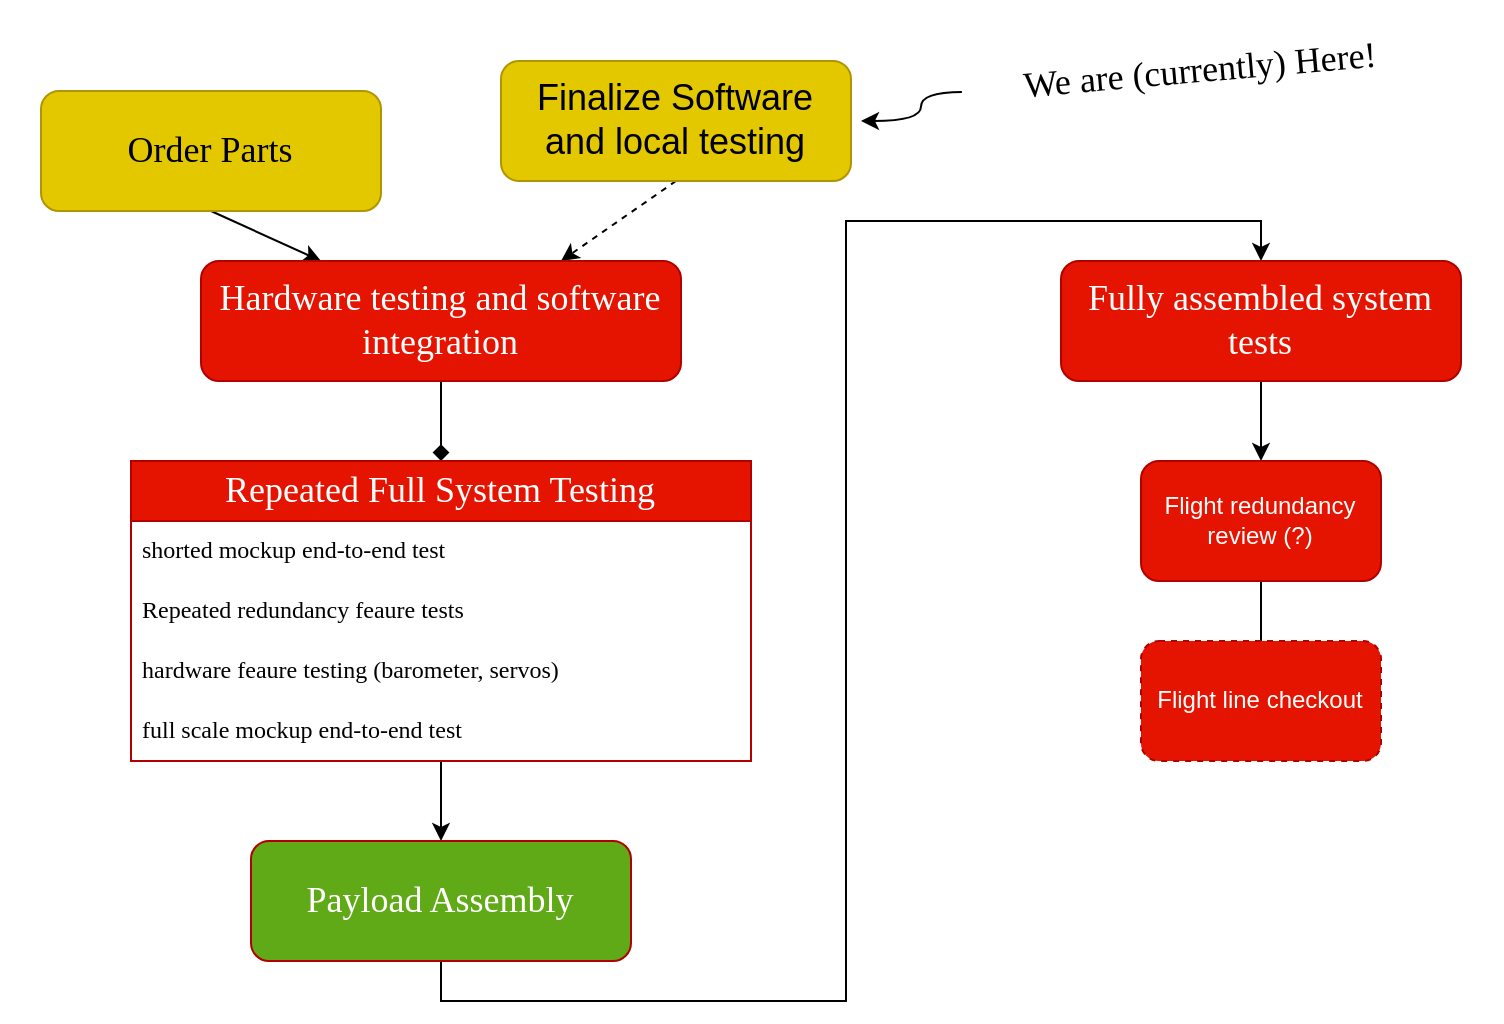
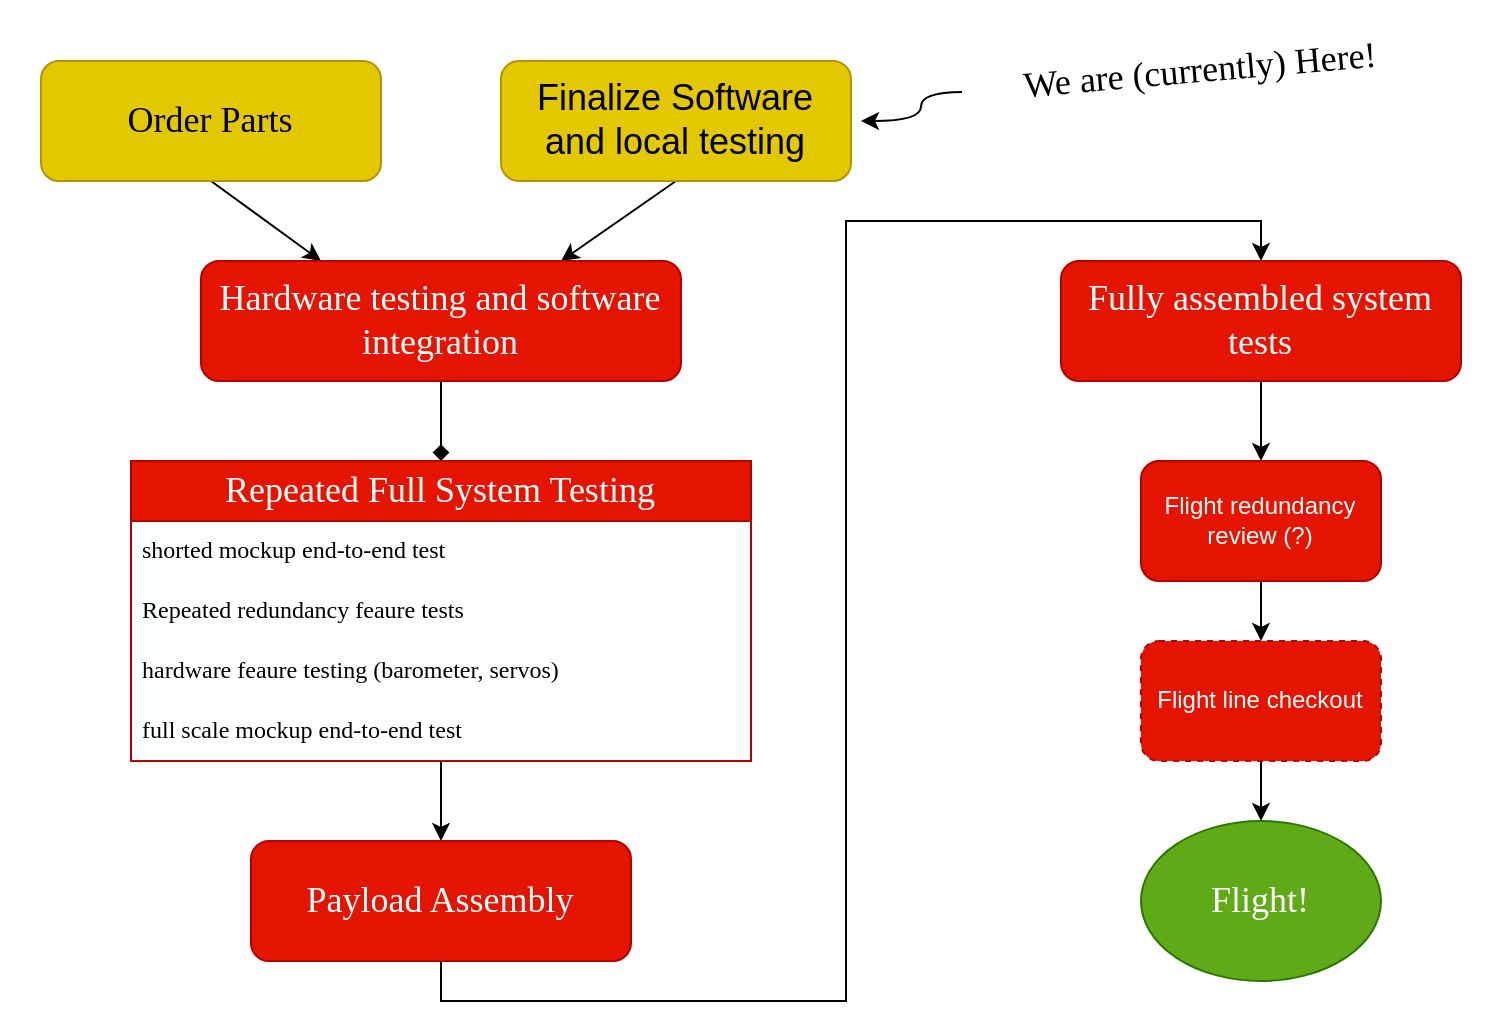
- <mxCell id="3" value="&lt;font style=&quot;font-size: 18px;&quot; face=&quot;Verdana&quot;&gt;Order Parts&lt;/font&gt;" style="rounded=1;whiteSpace=wrap;html=1;fillColor=#e3c800;strokeColor=#B09500;fontColor=#000000;" vertex="1" parent="1"><mxGeometry x="20" y="45" width="170" height="60" as="geometry" /></mxCell>
+ <mxCell id="3" value="&lt;font style=&quot;font-size: 18px;&quot; face=&quot;Verdana&quot;&gt;Order Parts&lt;/font&gt;" style="rounded=1;whiteSpace=wrap;html=1;fillColor=#e3c800;strokeColor=#B09500;fontColor=#000000;" vertex="1" parent="1"><mxGeometry x="20" y="30" width="170" height="60" as="geometry" /></mxCell>
- <mxCell id="4" style="rounded=0;orthogonalLoop=1;jettySize=auto;html=1;exitX=0.5;exitY=1;exitDx=0;exitDy=0;entryX=0.75;entryY=0;entryDx=0;entryDy=0;dashed=1;" edge="1" parent="1" source="5" target="7"><mxGeometry relative="1" as="geometry" /></mxCell>
+ <mxCell id="4" style="rounded=0;orthogonalLoop=1;jettySize=auto;html=1;exitX=0.5;exitY=1;exitDx=0;exitDy=0;entryX=0.75;entryY=0;entryDx=0;entryDy=0;" edge="1" parent="1" source="5" target="7"><mxGeometry relative="1" as="geometry" /></mxCell>
- <mxCell id="18" style="edgeStyle=orthogonalEdgeStyle;rounded=0;orthogonalLoop=1;jettySize=auto;html=1;exitX=0.5;exitY=1;exitDx=0;exitDy=0;entryX=0.5;entryY=0;entryDx=0;entryDy=0;endArrow=none;" edge="1" parent="1" source="19" target="21"><mxGeometry relative="1" as="geometry" /></mxCell>
+ <mxCell id="18" style="edgeStyle=orthogonalEdgeStyle;rounded=0;orthogonalLoop=1;jettySize=auto;html=1;exitX=0.5;exitY=1;exitDx=0;exitDy=0;entryX=0.5;entryY=0;entryDx=0;entryDy=0;" edge="1" parent="1" source="19" target="21"><mxGeometry relative="1" as="geometry" /></mxCell>
+ <mxCell id="20" style="edgeStyle=orthogonalEdgeStyle;rounded=0;orthogonalLoop=1;jettySize=auto;html=1;exitX=0.5;exitY=1;exitDx=0;exitDy=0;entryX=0.5;entryY=0;entryDx=0;entryDy=0;" edge="1" parent="1" source="21" target="22"><mxGeometry relative="1" as="geometry" /></mxCell>
- <mxCell id="15" value="&lt;font style=&quot;font-size: 18px;&quot; face=&quot;Verdana&quot;&gt;Payload Assembly&lt;/font&gt;" style="rounded=1;whiteSpace=wrap;html=1;fillColor=#60a917;fontColor=#ffffff;strokeColor=#B20000;" vertex="1" parent="1"><mxGeometry x="125" y="420" width="190" height="60" as="geometry" /></mxCell>
+ <mxCell id="15" value="&lt;font style=&quot;font-size: 18px;&quot; face=&quot;Verdana&quot;&gt;Payload Assembly&lt;/font&gt;" style="rounded=1;whiteSpace=wrap;html=1;fillColor=#e51400;fontColor=#ffffff;strokeColor=#B20000;" vertex="1" parent="1"><mxGeometry x="125" y="420" width="190" height="60" as="geometry" /></mxCell>
+ <mxCell id="22" value="&lt;font style=&quot;font-size: 18px;&quot; face=&quot;Verdana&quot;&gt;Flight!&lt;/font&gt;" style="ellipse;whiteSpace=wrap;html=1;fillColor=#60a917;fontColor=#ffffff;strokeColor=#2D7600;" vertex="1" parent="1"><mxGeometry x="570" y="410" width="120" height="80" as="geometry" /></mxCell>
